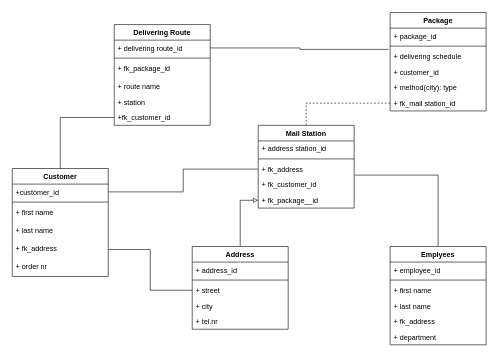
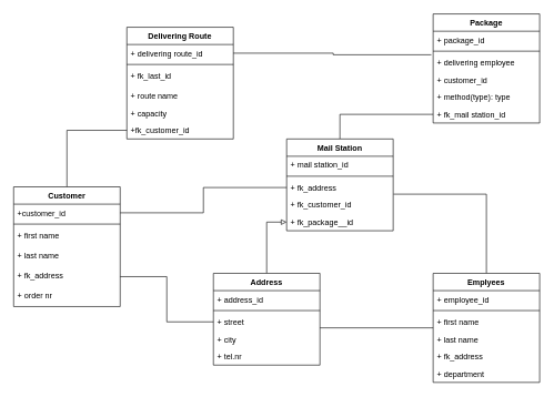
- <mxCell id="43" value="+ delivering schedule" style="text;strokeColor=none;fillColor=none;align=left;verticalAlign=top;spacingLeft=4;spacingRight=4;overflow=hidden;rotatable=0;points=[[0,0.5],[1,0.5]];portConstraint=eastwest;" vertex="1" parent="40"><mxGeometry y="60" width="160" height="26" as="geometry" /></mxCell>
+ <mxCell id="43" value="+ delivering employee" style="text;strokeColor=none;fillColor=none;align=left;verticalAlign=top;spacingLeft=4;spacingRight=4;overflow=hidden;rotatable=0;points=[[0,0.5],[1,0.5]];portConstraint=eastwest;" vertex="1" parent="40"><mxGeometry y="60" width="160" height="26" as="geometry" /></mxCell>
- <mxCell id="5" value="+ fk_package_id" style="text;strokeColor=none;fillColor=none;align=left;verticalAlign=top;spacingLeft=4;spacingRight=4;overflow=hidden;rotatable=0;points=[[0,0.5],[1,0.5]];portConstraint=eastwest;" vertex="1" parent="2"><mxGeometry y="60" width="160" height="30" as="geometry" /></mxCell>
+ <mxCell id="5" value="+ fk_last_id" style="text;strokeColor=none;fillColor=none;align=left;verticalAlign=top;spacingLeft=4;spacingRight=4;overflow=hidden;rotatable=0;points=[[0,0.5],[1,0.5]];portConstraint=eastwest;" vertex="1" parent="2"><mxGeometry y="60" width="160" height="30" as="geometry" /></mxCell>
- <mxCell id="45" value="+ method(city): type" style="text;strokeColor=none;fillColor=none;align=left;verticalAlign=top;spacingLeft=4;spacingRight=4;overflow=hidden;rotatable=0;points=[[0,0.5],[1,0.5]];portConstraint=eastwest;" vertex="1" parent="40"><mxGeometry y="112" width="160" height="26" as="geometry" /></mxCell>
+ <mxCell id="45" value="+ method(type): type" style="text;strokeColor=none;fillColor=none;align=left;verticalAlign=top;spacingLeft=4;spacingRight=4;overflow=hidden;rotatable=0;points=[[0,0.5],[1,0.5]];portConstraint=eastwest;" vertex="1" parent="40"><mxGeometry y="112" width="160" height="26" as="geometry" /></mxCell>
- <mxCell id="7" value="+ station" style="text;strokeColor=none;fillColor=none;align=left;verticalAlign=top;spacingLeft=4;spacingRight=4;overflow=hidden;rotatable=0;points=[[0,0.5],[1,0.5]];portConstraint=eastwest;" vertex="1" parent="2"><mxGeometry y="116" width="160" height="26" as="geometry" /></mxCell>
+ <mxCell id="7" value="+ capacity" style="text;strokeColor=none;fillColor=none;align=left;verticalAlign=top;spacingLeft=4;spacingRight=4;overflow=hidden;rotatable=0;points=[[0,0.5],[1,0.5]];portConstraint=eastwest;" vertex="1" parent="2"><mxGeometry y="116" width="160" height="26" as="geometry" /></mxCell>
- <mxCell id="18" style="edgeStyle=orthogonalEdgeStyle;rounded=0;orthogonalLoop=1;jettySize=auto;html=1;startFill=0;endArrow=none;endFill=0;dashed=1;" edge="1" parent="1" source="19" target="46"><mxGeometry relative="1" as="geometry" /></mxCell>
+ <mxCell id="18" style="edgeStyle=orthogonalEdgeStyle;rounded=0;orthogonalLoop=1;jettySize=auto;html=1;startFill=0;endArrow=none;endFill=0;" edge="1" parent="1" source="19" target="46"><mxGeometry relative="1" as="geometry" /></mxCell>
- <mxCell id="20" value="+ address station_id" style="text;strokeColor=none;fillColor=none;align=left;verticalAlign=top;spacingLeft=4;spacingRight=4;overflow=hidden;rotatable=0;points=[[0,0.5],[1,0.5]];portConstraint=eastwest;" vertex="1" parent="19"><mxGeometry y="26" width="160" height="26" as="geometry" /></mxCell>
+ <mxCell id="20" value="+ mail station_id" style="text;strokeColor=none;fillColor=none;align=left;verticalAlign=top;spacingLeft=4;spacingRight=4;overflow=hidden;rotatable=0;points=[[0,0.5],[1,0.5]];portConstraint=eastwest;" vertex="1" parent="19"><mxGeometry y="26" width="160" height="26" as="geometry" /></mxCell>
+ <mxCell id="9" style="edgeStyle=orthogonalEdgeStyle;rounded=0;orthogonalLoop=1;jettySize=auto;html=1;entryX=1;entryY=0.846;entryDx=0;entryDy=0;entryPerimeter=0;startArrow=none;startFill=0;endArrow=none;endFill=0;" edge="1" parent="1" source="11" target="37"><mxGeometry relative="1" as="geometry" /></mxCell>
